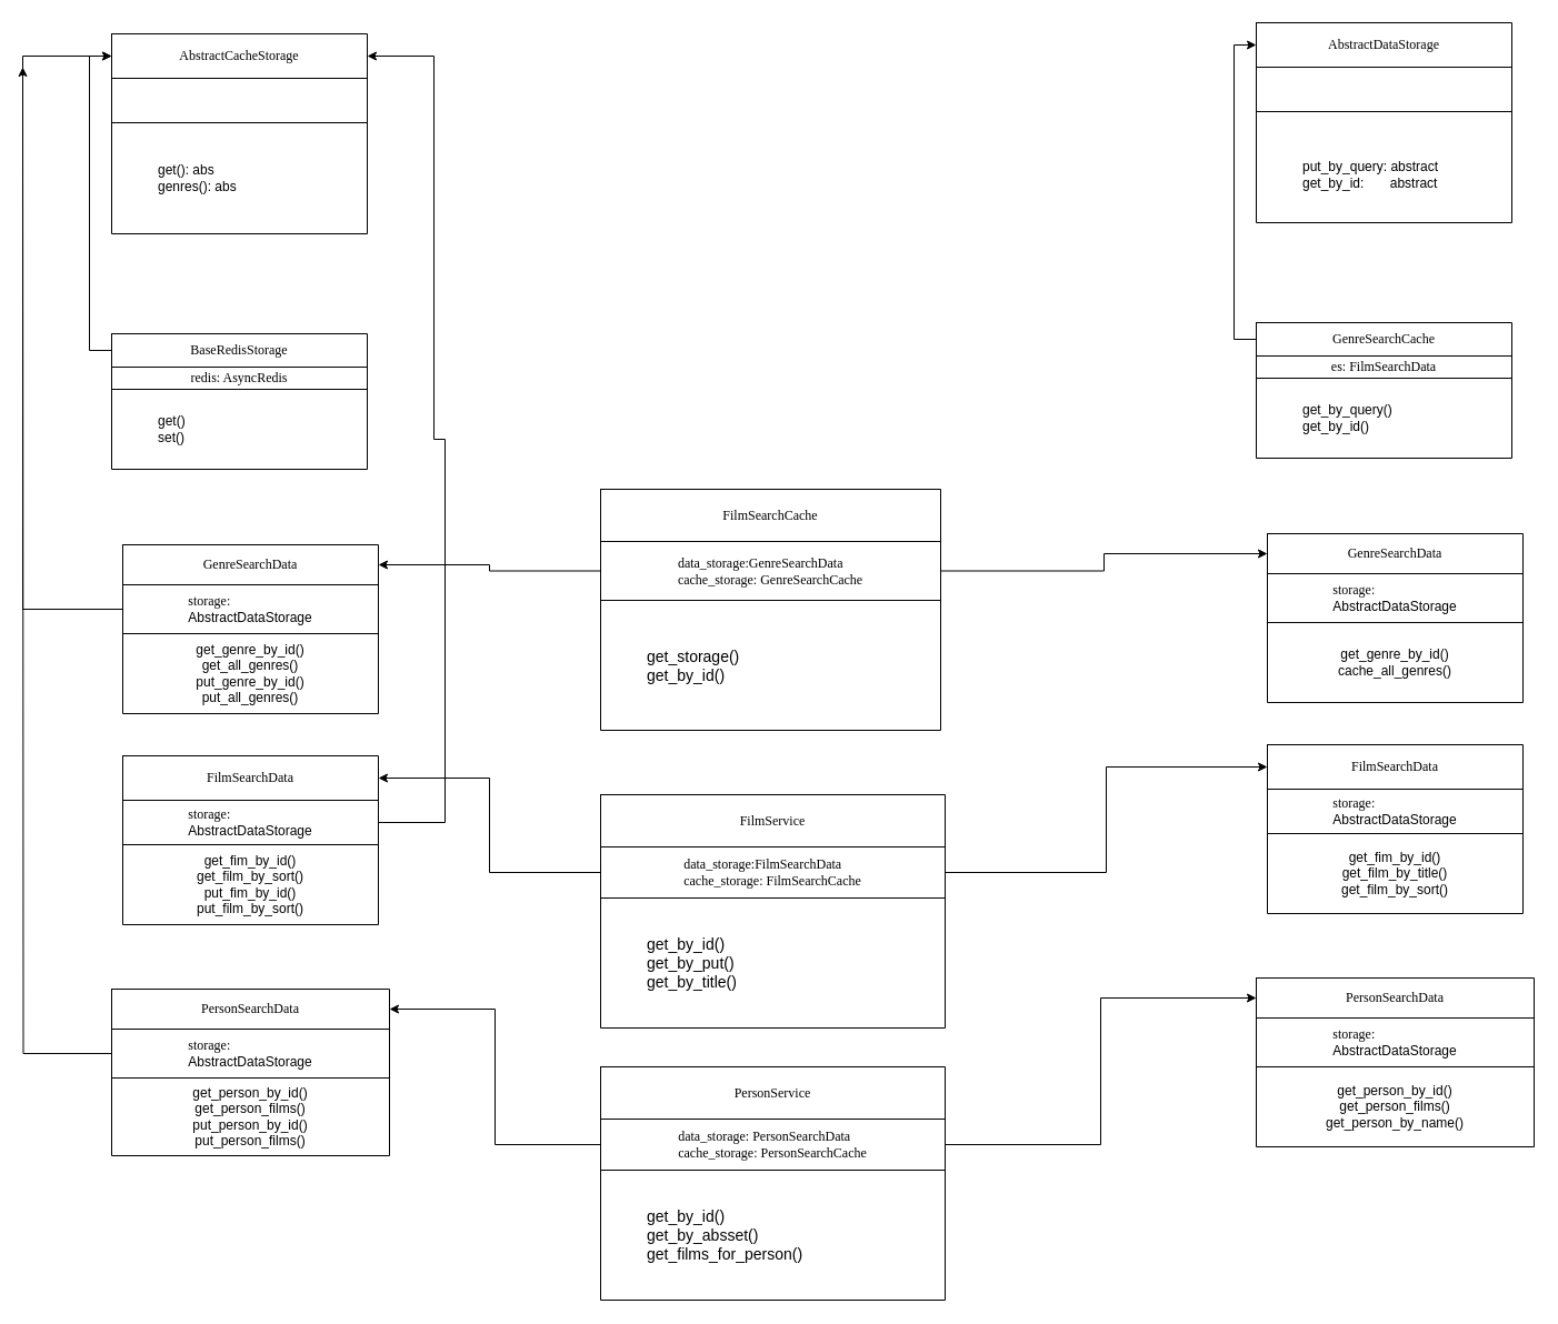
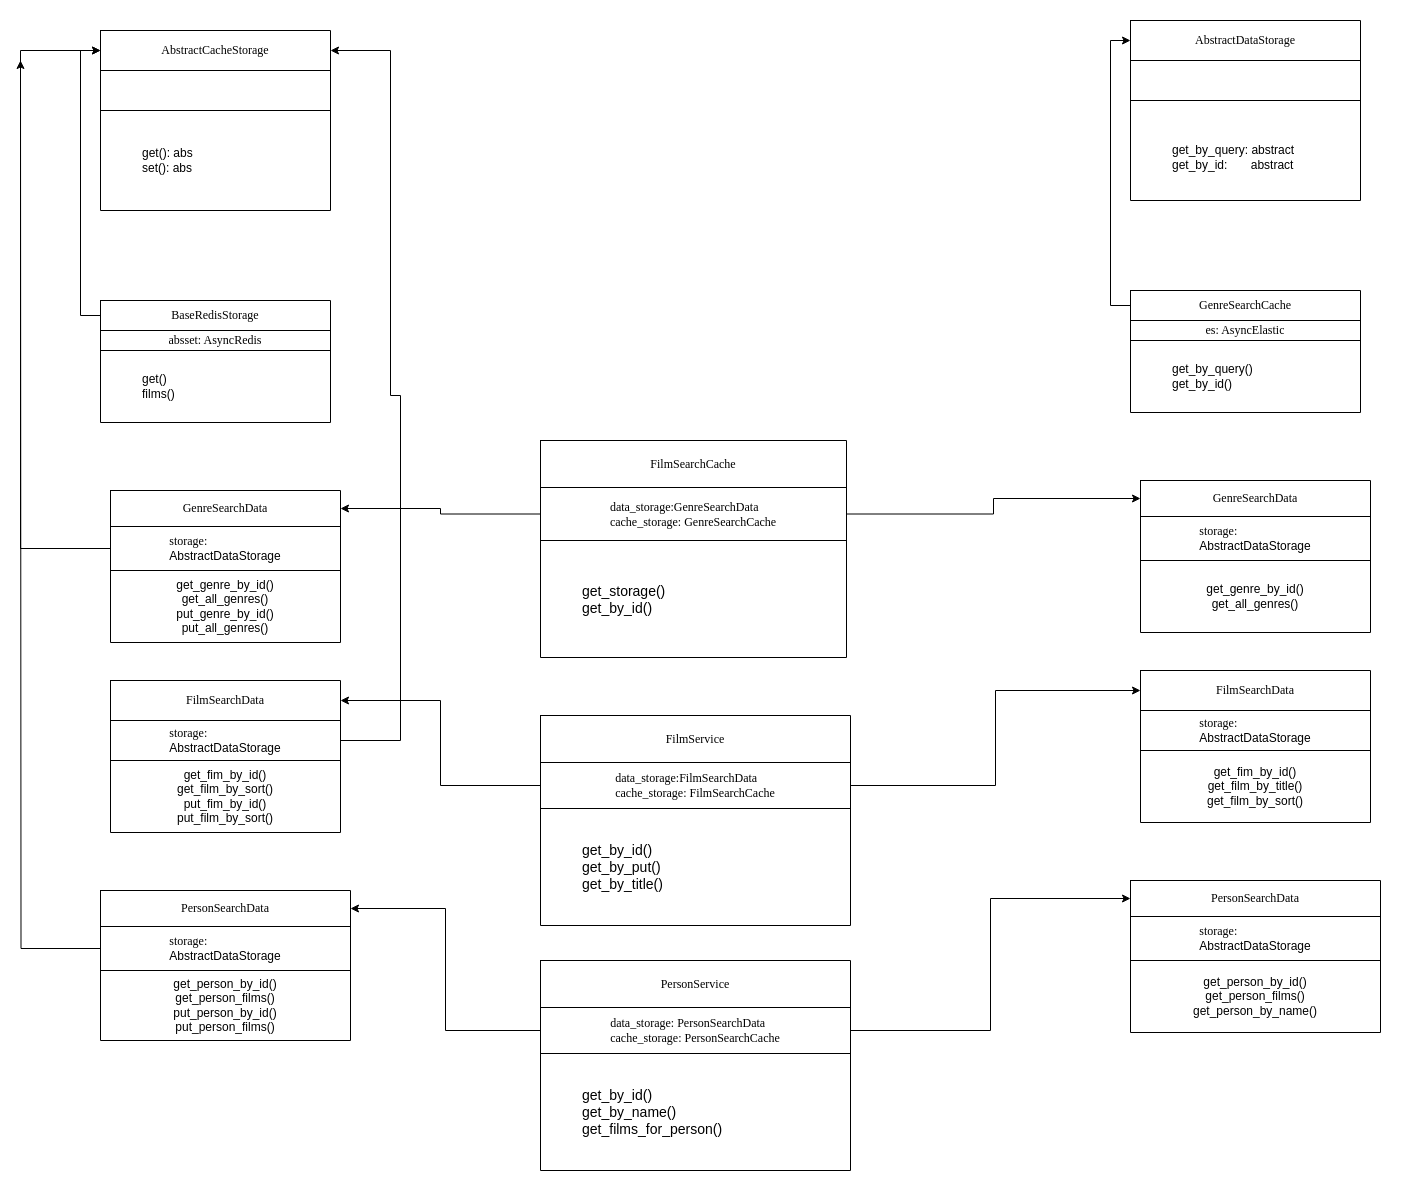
- <mxCell id="8" value="&lt;blockquote style=&quot;margin: 0 0 0 40px; border: none; padding: 0px;&quot;&gt;&lt;br&gt;&lt;/blockquote&gt;&lt;blockquote style=&quot;margin: 0 0 0 40px; border: none; padding: 0px;&quot;&gt;&lt;span style=&quot;background-color: initial;&quot;&gt;put_by_query: abstract&amp;nbsp;&lt;/span&gt;&lt;/blockquote&gt;&lt;blockquote style=&quot;margin: 0 0 0 40px; border: none; padding: 0px;&quot;&gt;get_by_id:&amp;nbsp; &amp;nbsp; &amp;nbsp; &amp;nbsp;abstract&lt;/blockquote&gt;" style="shape=partialRectangle;html=1;whiteSpace=wrap;connectable=0;strokeColor=inherit;overflow=hidden;fillColor=none;top=0;left=0;bottom=0;right=0;pointerEvents=1;align=left;" vertex="1" parent="7"><mxGeometry width="230" height="100" as="geometry"><mxRectangle width="230" height="100" as="alternateBounds" /></mxGeometry></mxCell>
+ <mxCell id="8" value="&lt;blockquote style=&quot;margin: 0 0 0 40px; border: none; padding: 0px;&quot;&gt;&lt;br&gt;&lt;/blockquote&gt;&lt;blockquote style=&quot;margin: 0 0 0 40px; border: none; padding: 0px;&quot;&gt;&lt;span style=&quot;background-color: initial;&quot;&gt;get_by_query: abstract&amp;nbsp;&lt;/span&gt;&lt;/blockquote&gt;&lt;blockquote style=&quot;margin: 0 0 0 40px; border: none; padding: 0px;&quot;&gt;get_by_id:&amp;nbsp; &amp;nbsp; &amp;nbsp; &amp;nbsp;abstract&lt;/blockquote&gt;" style="shape=partialRectangle;html=1;whiteSpace=wrap;connectable=0;strokeColor=inherit;overflow=hidden;fillColor=none;top=0;left=0;bottom=0;right=0;pointerEvents=1;align=left;" vertex="1" parent="7"><mxGeometry width="230" height="100" as="geometry"><mxRectangle width="230" height="100" as="alternateBounds" /></mxGeometry></mxCell>
- <mxCell id="68" value="&lt;blockquote style=&quot;margin: 0 0 0 40px; border: none; padding: 0px;&quot;&gt;get(): abs&lt;/blockquote&gt;&lt;blockquote style=&quot;margin: 0 0 0 40px; border: none; padding: 0px;&quot;&gt;genres(): abs&lt;/blockquote&gt;" style="shape=partialRectangle;html=1;whiteSpace=wrap;connectable=0;strokeColor=inherit;overflow=hidden;fillColor=none;top=0;left=0;bottom=0;right=0;pointerEvents=1;align=left;" vertex="1" parent="67"><mxGeometry width="230" height="100" as="geometry"><mxRectangle width="230" height="100" as="alternateBounds" /></mxGeometry></mxCell>
+ <mxCell id="68" value="&lt;blockquote style=&quot;margin: 0 0 0 40px; border: none; padding: 0px;&quot;&gt;get(): abs&lt;/blockquote&gt;&lt;blockquote style=&quot;margin: 0 0 0 40px; border: none; padding: 0px;&quot;&gt;set(): abs&lt;/blockquote&gt;" style="shape=partialRectangle;html=1;whiteSpace=wrap;connectable=0;strokeColor=inherit;overflow=hidden;fillColor=none;top=0;left=0;bottom=0;right=0;pointerEvents=1;align=left;" vertex="1" parent="67"><mxGeometry width="230" height="100" as="geometry"><mxRectangle width="230" height="100" as="alternateBounds" /></mxGeometry></mxCell>
- <mxCell id="13" value="&lt;p style=&quot;margin: 0px; font-variant-numeric: normal; font-variant-east-asian: normal; font-stretch: normal; line-height: normal; font-family: &amp;quot;.AppleSystemUIFontMonospaced&amp;quot;; text-align: start;&quot; class=&quot;p1&quot;&gt;es: FilmSearchData&lt;/p&gt;" style="shape=partialRectangle;html=1;whiteSpace=wrap;connectable=0;strokeColor=inherit;overflow=hidden;fillColor=none;top=0;left=0;bottom=0;right=0;pointerEvents=1;" vertex="1" parent="12"><mxGeometry width="230" height="20" as="geometry"><mxRectangle width="230" height="20" as="alternateBounds" /></mxGeometry></mxCell>
+ <mxCell id="13" value="&lt;p style=&quot;margin: 0px; font-variant-numeric: normal; font-variant-east-asian: normal; font-stretch: normal; line-height: normal; font-family: &amp;quot;.AppleSystemUIFontMonospaced&amp;quot;; text-align: start;&quot; class=&quot;p1&quot;&gt;es: AsyncElastic&lt;/p&gt;" style="shape=partialRectangle;html=1;whiteSpace=wrap;connectable=0;strokeColor=inherit;overflow=hidden;fillColor=none;top=0;left=0;bottom=0;right=0;pointerEvents=1;" vertex="1" parent="12"><mxGeometry width="230" height="20" as="geometry"><mxRectangle width="230" height="20" as="alternateBounds" /></mxGeometry></mxCell>
- <mxCell id="73" value="&lt;p style=&quot;margin: 0px; font-variant-numeric: normal; font-variant-east-asian: normal; font-stretch: normal; line-height: normal; font-family: &amp;quot;.AppleSystemUIFontMonospaced&amp;quot;; text-align: start;&quot; class=&quot;p1&quot;&gt;redis: AsyncRedis&lt;/p&gt;" style="shape=partialRectangle;html=1;whiteSpace=wrap;connectable=0;strokeColor=inherit;overflow=hidden;fillColor=none;top=0;left=0;bottom=0;right=0;pointerEvents=1;" vertex="1" parent="72"><mxGeometry width="230" height="20" as="geometry"><mxRectangle width="230" height="20" as="alternateBounds" /></mxGeometry></mxCell>
+ <mxCell id="73" value="&lt;p style=&quot;margin: 0px; font-variant-numeric: normal; font-variant-east-asian: normal; font-stretch: normal; line-height: normal; font-family: &amp;quot;.AppleSystemUIFontMonospaced&amp;quot;; text-align: start;&quot; class=&quot;p1&quot;&gt;absset: AsyncRedis&lt;/p&gt;" style="shape=partialRectangle;html=1;whiteSpace=wrap;connectable=0;strokeColor=inherit;overflow=hidden;fillColor=none;top=0;left=0;bottom=0;right=0;pointerEvents=1;" vertex="1" parent="72"><mxGeometry width="230" height="20" as="geometry"><mxRectangle width="230" height="20" as="alternateBounds" /></mxGeometry></mxCell>
- <mxCell id="75" value="&lt;blockquote style=&quot;margin: 0 0 0 40px; border: none; padding: 0px;&quot;&gt;get()&lt;/blockquote&gt;&lt;blockquote style=&quot;margin: 0 0 0 40px; border: none; padding: 0px;&quot;&gt;set()&lt;/blockquote&gt;" style="shape=partialRectangle;html=1;whiteSpace=wrap;connectable=0;strokeColor=inherit;overflow=hidden;fillColor=none;top=0;left=0;bottom=0;right=0;pointerEvents=1;align=left;" vertex="1" parent="74"><mxGeometry width="230" height="72" as="geometry"><mxRectangle width="230" height="72" as="alternateBounds" /></mxGeometry></mxCell>
+ <mxCell id="75" value="&lt;blockquote style=&quot;margin: 0 0 0 40px; border: none; padding: 0px;&quot;&gt;get()&lt;/blockquote&gt;&lt;blockquote style=&quot;margin: 0 0 0 40px; border: none; padding: 0px;&quot;&gt;films()&lt;/blockquote&gt;" style="shape=partialRectangle;html=1;whiteSpace=wrap;connectable=0;strokeColor=inherit;overflow=hidden;fillColor=none;top=0;left=0;bottom=0;right=0;pointerEvents=1;align=left;" vertex="1" parent="74"><mxGeometry width="230" height="72" as="geometry"><mxRectangle width="230" height="72" as="alternateBounds" /></mxGeometry></mxCell>
- <mxCell id="36" value="get_genre_by_id()&lt;br&gt;cache_all_genres()" style="shape=partialRectangle;html=1;whiteSpace=wrap;connectable=0;strokeColor=inherit;overflow=hidden;fillColor=none;top=0;left=0;bottom=0;right=0;pointerEvents=1;" vertex="1" parent="35"><mxGeometry width="230" height="72" as="geometry"><mxRectangle width="230" height="72" as="alternateBounds" /></mxGeometry></mxCell>
+ <mxCell id="36" value="get_genre_by_id()&lt;br&gt;get_all_genres()" style="shape=partialRectangle;html=1;whiteSpace=wrap;connectable=0;strokeColor=inherit;overflow=hidden;fillColor=none;top=0;left=0;bottom=0;right=0;pointerEvents=1;" vertex="1" parent="35"><mxGeometry width="230" height="72" as="geometry"><mxRectangle width="230" height="72" as="alternateBounds" /></mxGeometry></mxCell>
- <mxCell id="43" value="&lt;blockquote style=&quot;margin: 0 0 0 40px; border: none; padding: 0px;&quot;&gt;&lt;font style=&quot;border-color: var(--border-color); font-size: 14px;&quot;&gt;get_by_id()&lt;br&gt;&lt;/font&gt;&lt;font style=&quot;border-color: var(--border-color); font-size: 14px;&quot;&gt;get_by_absset()&lt;/font&gt;&lt;/blockquote&gt;&lt;blockquote style=&quot;margin: 0 0 0 40px; border: none; padding: 0px;&quot;&gt;&lt;font style=&quot;border-color: var(--border-color); font-size: 14px;&quot;&gt;get_films_for_person()&lt;/font&gt;&lt;/blockquote&gt;" style="shape=partialRectangle;html=1;whiteSpace=wrap;connectable=0;strokeColor=inherit;overflow=hidden;fillColor=none;top=0;left=0;bottom=0;right=0;pointerEvents=1;align=left;" vertex="1" parent="42"><mxGeometry width="310" height="117" as="geometry"><mxRectangle width="310" height="117" as="alternateBounds" /></mxGeometry></mxCell>
+ <mxCell id="43" value="&lt;blockquote style=&quot;margin: 0 0 0 40px; border: none; padding: 0px;&quot;&gt;&lt;font style=&quot;border-color: var(--border-color); font-size: 14px;&quot;&gt;get_by_id()&lt;br&gt;&lt;/font&gt;&lt;font style=&quot;border-color: var(--border-color); font-size: 14px;&quot;&gt;get_by_name()&lt;/font&gt;&lt;/blockquote&gt;&lt;blockquote style=&quot;margin: 0 0 0 40px; border: none; padding: 0px;&quot;&gt;&lt;font style=&quot;border-color: var(--border-color); font-size: 14px;&quot;&gt;get_films_for_person()&lt;/font&gt;&lt;/blockquote&gt;" style="shape=partialRectangle;html=1;whiteSpace=wrap;connectable=0;strokeColor=inherit;overflow=hidden;fillColor=none;top=0;left=0;bottom=0;right=0;pointerEvents=1;align=left;" vertex="1" parent="42"><mxGeometry width="310" height="117" as="geometry"><mxRectangle width="310" height="117" as="alternateBounds" /></mxGeometry></mxCell>
